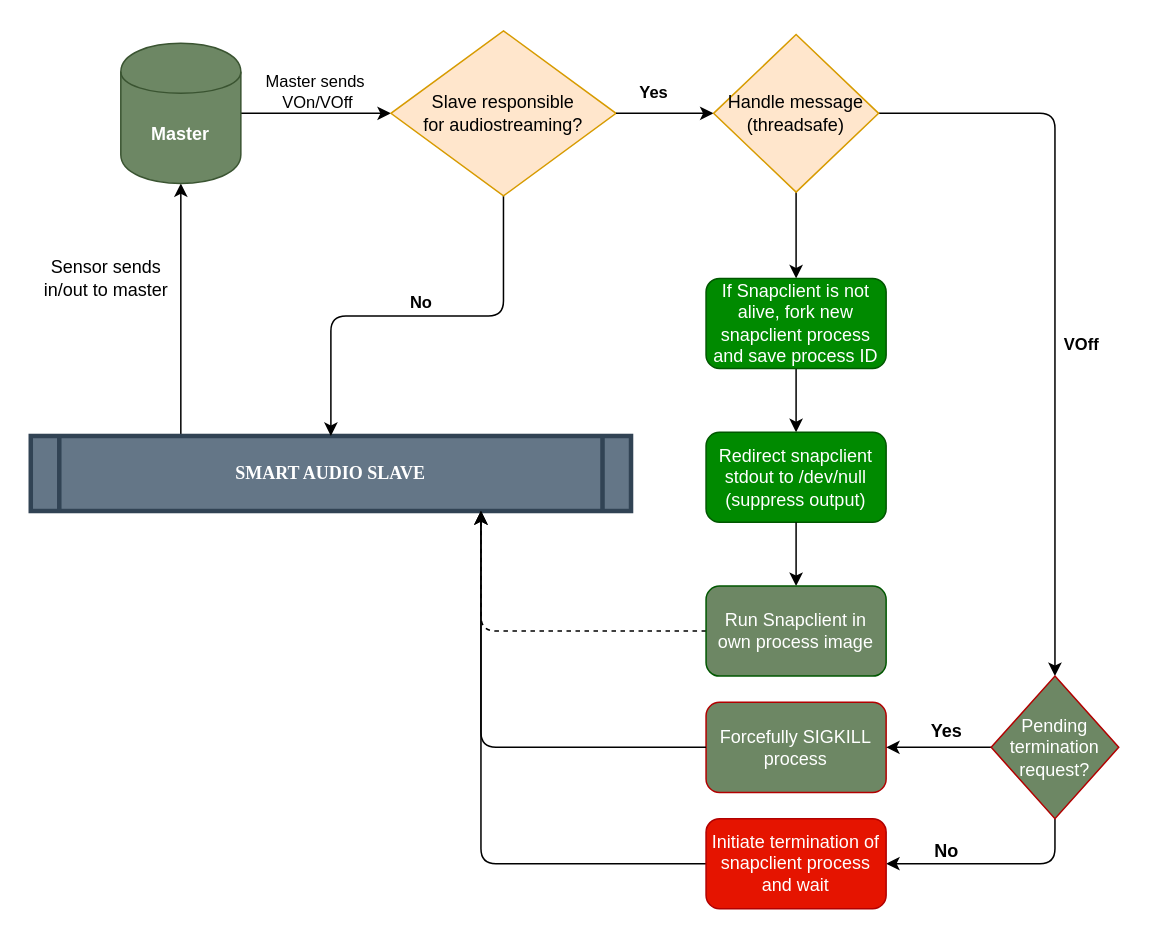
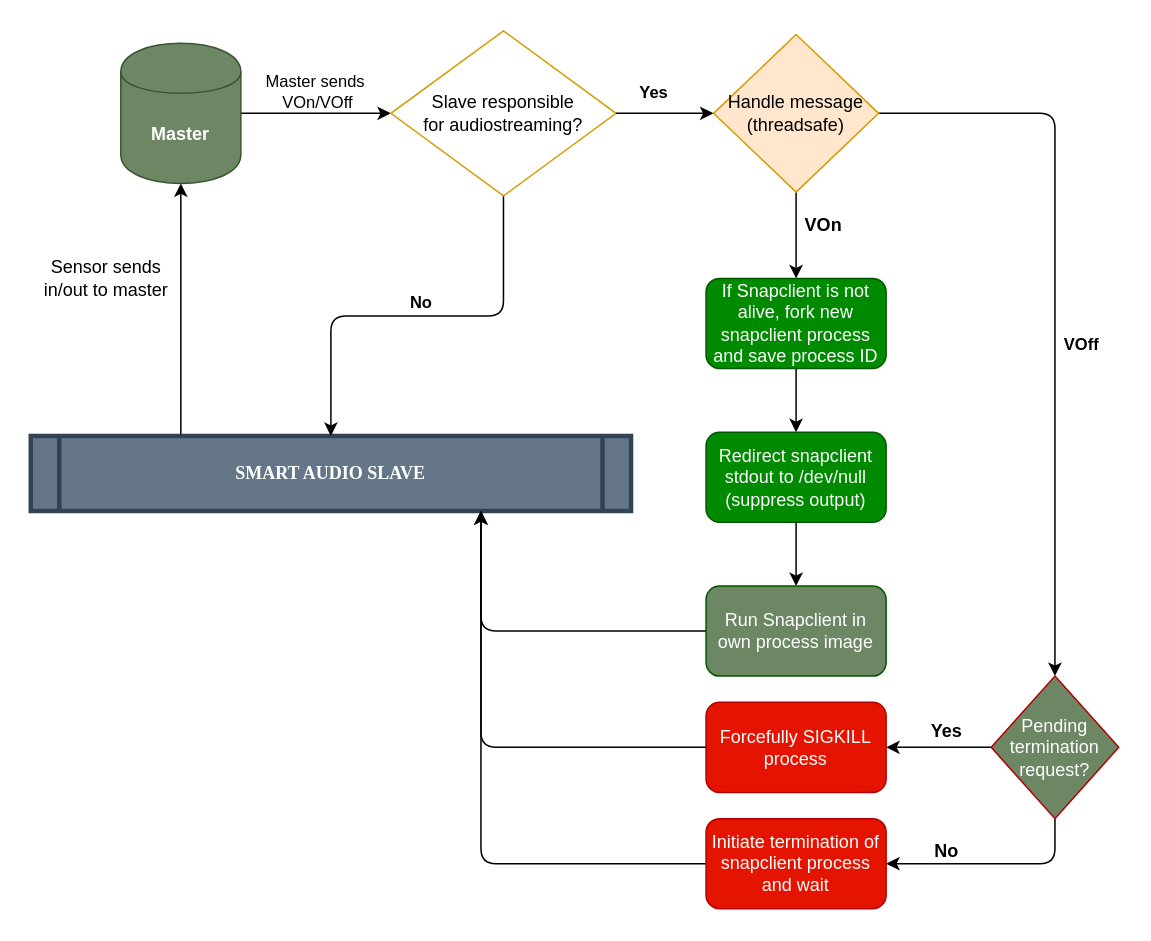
- <mxCell id="10" value="&lt;span style=&quot;text-align: left&quot;&gt;Slave responsible&lt;br&gt;for audiostreaming?&lt;br&gt;&lt;/span&gt;" style="rhombus;whiteSpace=wrap;html=1;labelBackgroundColor=none;fillColor=#ffe6cc;strokeColor=#d79b00;" vertex="1" parent="1"><mxGeometry x="260" y="20" width="150" height="110" as="geometry" /></mxCell>
+ <mxCell id="10" value="&lt;span style=&quot;text-align: left&quot;&gt;Slave responsible&lt;br&gt;for audiostreaming?&lt;br&gt;&lt;/span&gt;" style="rhombus;whiteSpace=wrap;html=1;labelBackgroundColor=none;fillColor=#ffffff;strokeColor=#d79b00;" vertex="1" parent="1"><mxGeometry x="260" y="20" width="150" height="110" as="geometry" /></mxCell>
+ <mxCell id="19" value="VOn" style="text;html=1;align=center;verticalAlign=middle;resizable=0;points=[];autosize=1;shadow=0;sketch=0;fontStyle=1" vertex="1" parent="1"><mxGeometry x="527.5" y="140" width="40" height="20" as="geometry" /></mxCell>
- <mxCell id="22" style="edgeStyle=orthogonalEdgeStyle;rounded=1;orthogonalLoop=1;jettySize=auto;html=1;exitX=0;exitY=0.5;exitDx=0;exitDy=0;entryX=0.75;entryY=1;entryDx=0;entryDy=0;dashed=1;" edge="1" parent="1" source="23" target="3"><mxGeometry relative="1" as="geometry" /></mxCell>
+ <mxCell id="22" style="edgeStyle=orthogonalEdgeStyle;rounded=1;orthogonalLoop=1;jettySize=auto;html=1;exitX=0;exitY=0.5;exitDx=0;exitDy=0;entryX=0.75;entryY=1;entryDx=0;entryDy=0;" edge="1" parent="1" source="23" target="3"><mxGeometry relative="1" as="geometry" /></mxCell>
- <mxCell id="24" value="Forcefully SIGKILL process" style="rounded=1;whiteSpace=wrap;html=1;shadow=0;labelBackgroundColor=none;sketch=0;fillColor=#6d8764;strokeColor=#B20000;fontColor=#ffffff;" vertex="1" parent="1"><mxGeometry x="470" y="467.5" width="120" height="60" as="geometry" /></mxCell>
+ <mxCell id="24" value="Forcefully SIGKILL process" style="rounded=1;whiteSpace=wrap;html=1;shadow=0;labelBackgroundColor=none;sketch=0;fillColor=#e51400;strokeColor=#B20000;fontColor=#ffffff;" vertex="1" parent="1"><mxGeometry x="470" y="467.5" width="120" height="60" as="geometry" /></mxCell>
